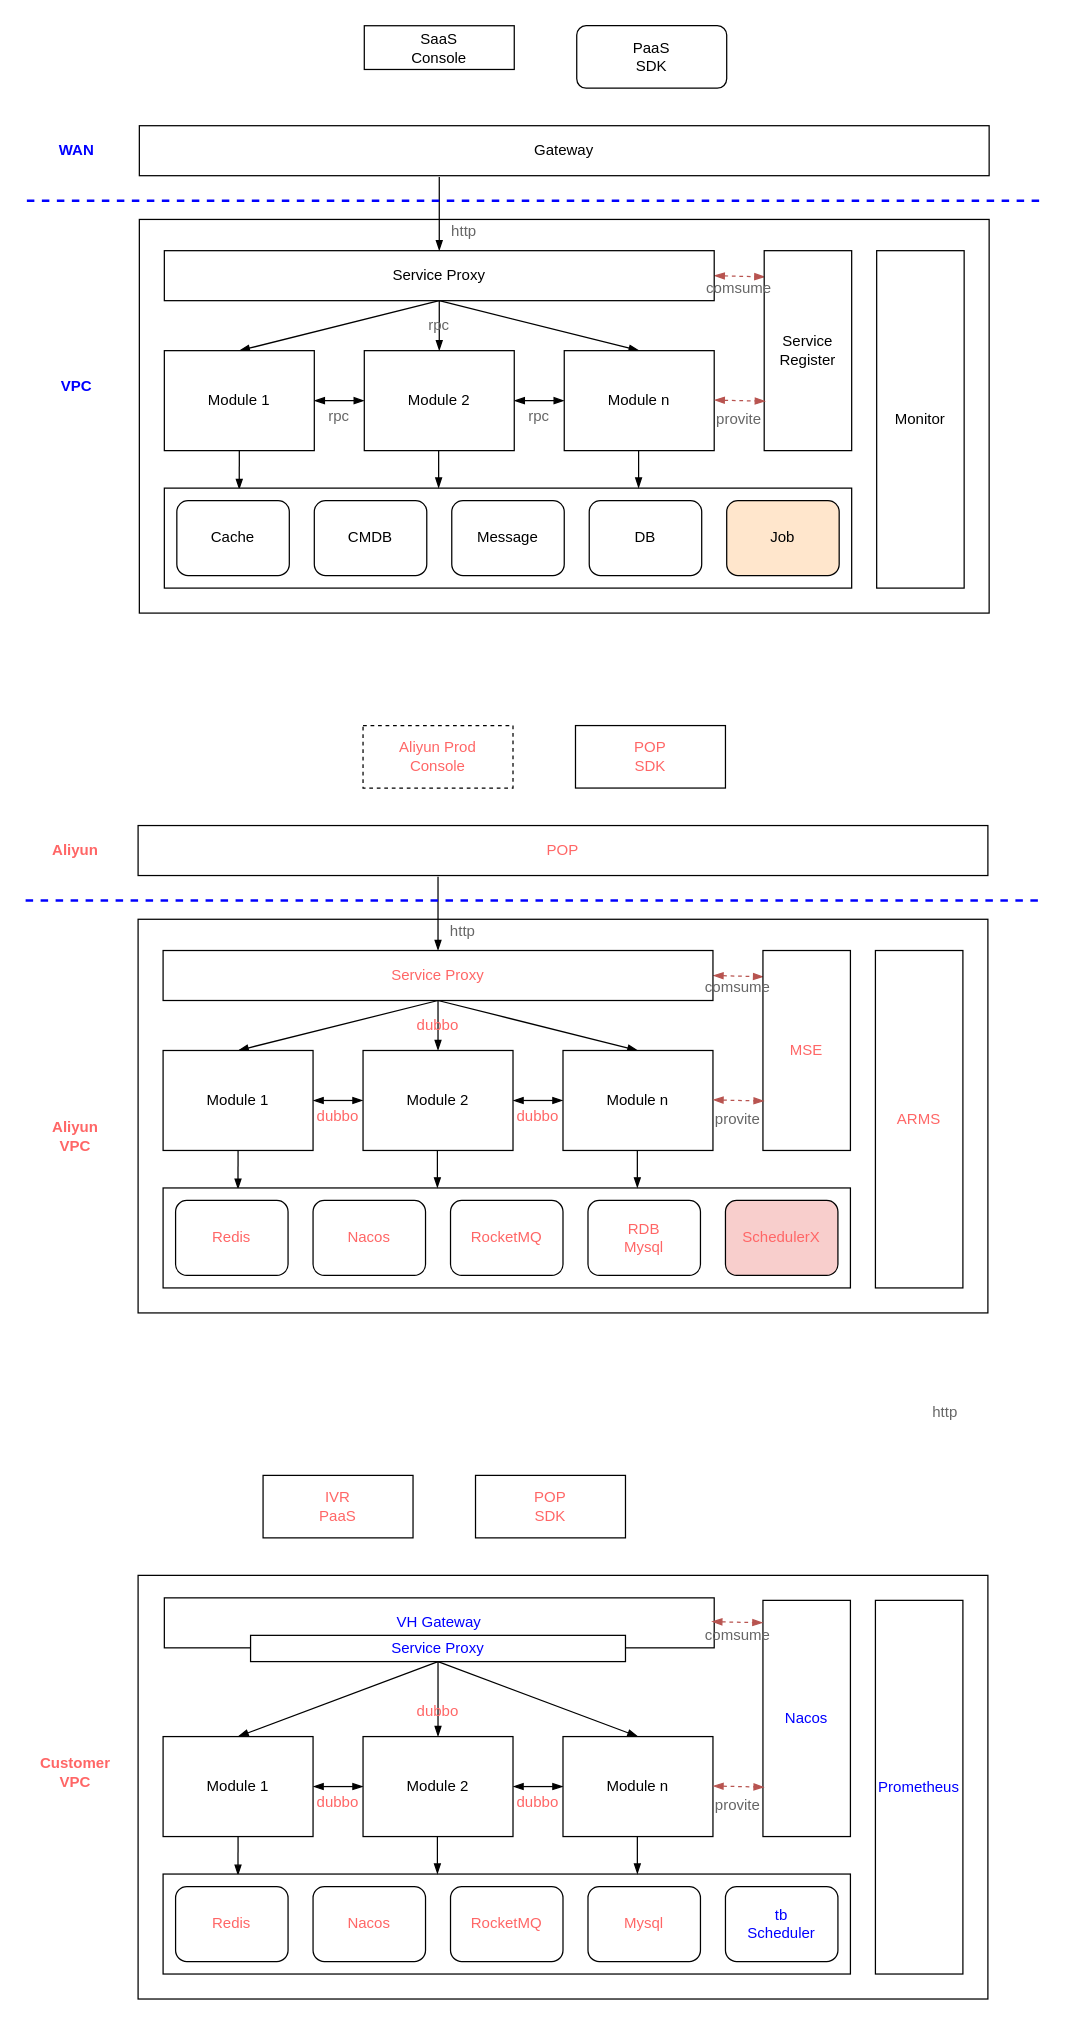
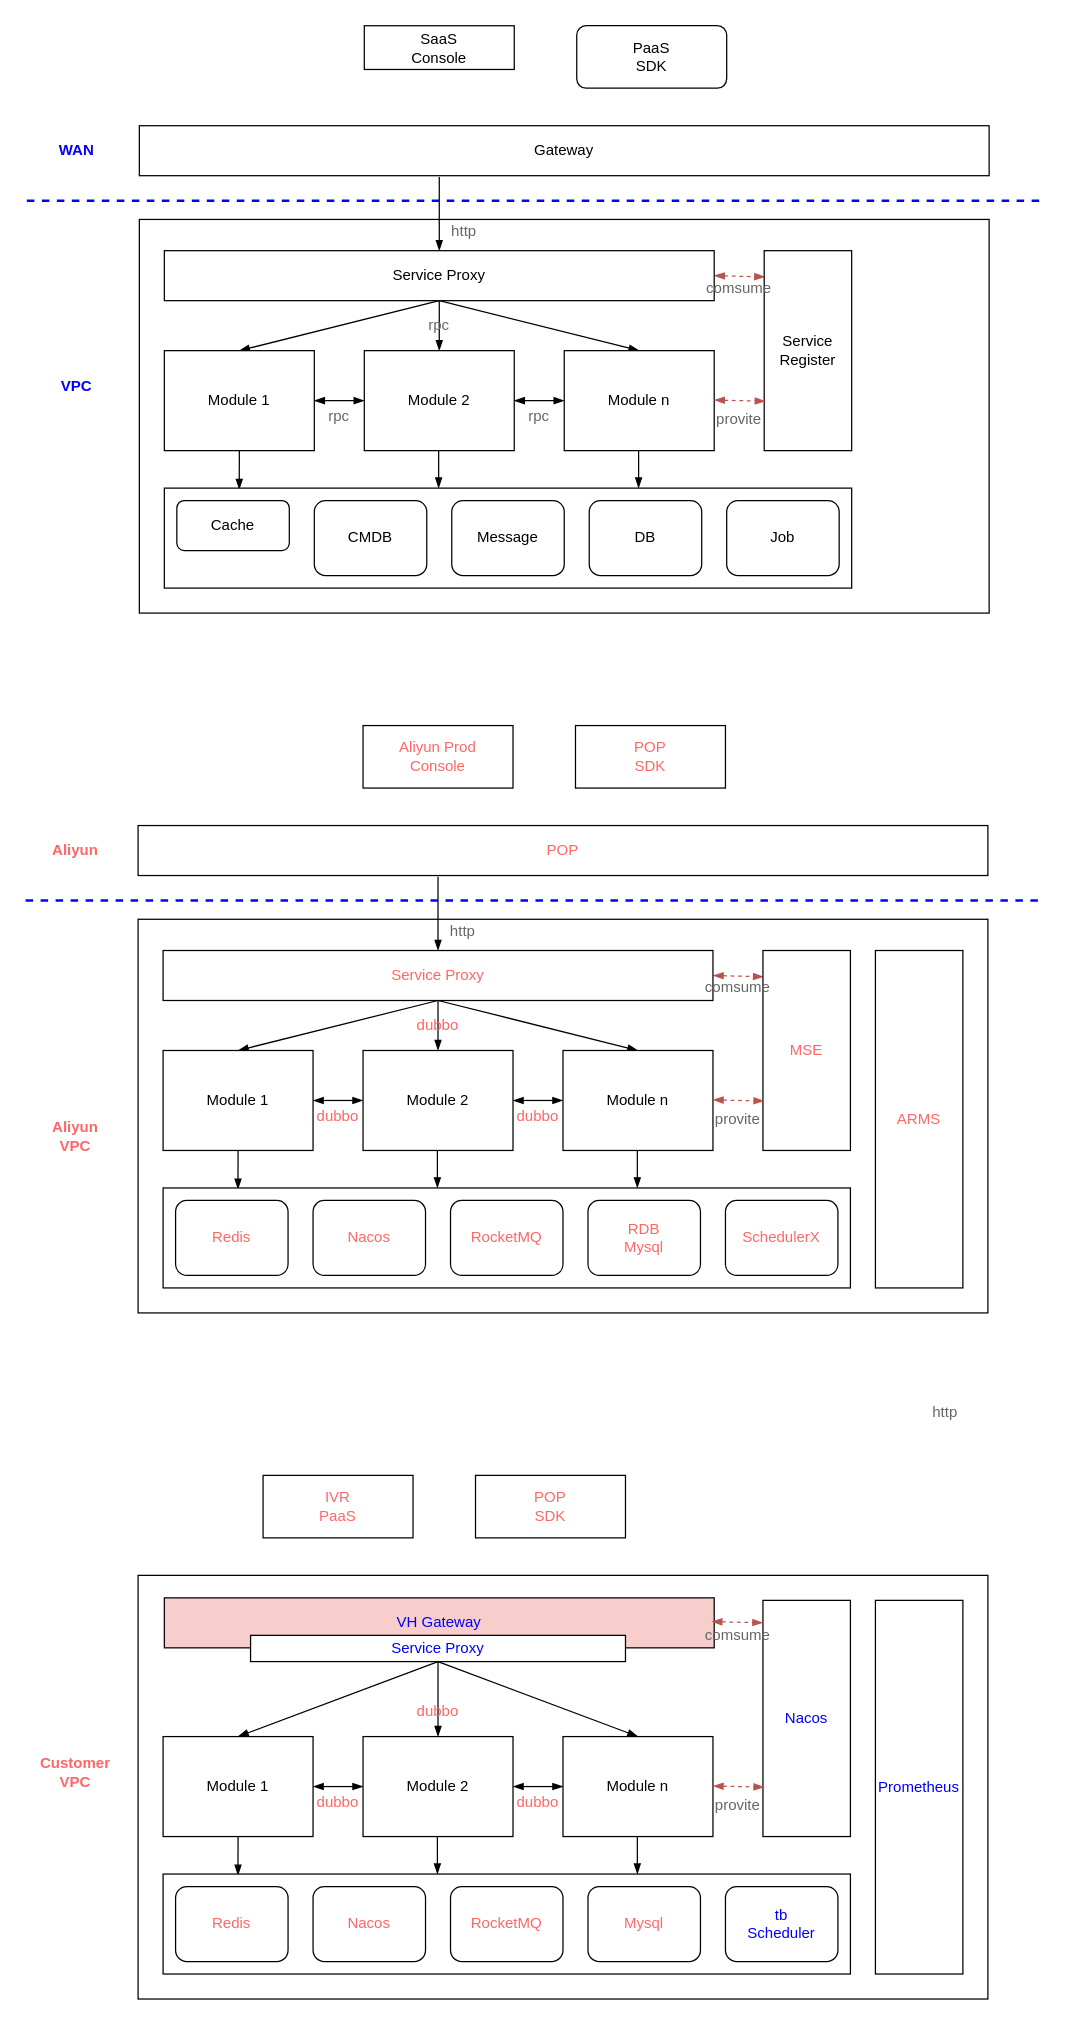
- <mxCell id="26" value="Monitor" style="rounded=0;whiteSpace=wrap;html=1;" parent="1" vertex="1"><mxGeometry x="701" y="200" width="70" height="270" as="geometry" /></mxCell>
- <mxCell id="19" value="Cache" style="rounded=1;whiteSpace=wrap;html=1;" parent="1" vertex="1"><mxGeometry x="141" y="400" width="90" height="60" as="geometry" /></mxCell>
+ <mxCell id="19" value="Cache" style="rounded=1;whiteSpace=wrap;html=1;" parent="1" vertex="1"><mxGeometry x="141" y="400" width="90" height="40" as="geometry" /></mxCell>
- <mxCell id="23" value="Job" style="rounded=1;whiteSpace=wrap;html=1;fillColor=#ffe6cc;" parent="1" vertex="1"><mxGeometry x="581" y="400" width="90" height="60" as="geometry" /></mxCell>
+ <mxCell id="23" value="Job" style="rounded=1;whiteSpace=wrap;html=1;" parent="1" vertex="1"><mxGeometry x="581" y="400" width="90" height="60" as="geometry" /></mxCell>
- <mxCell id="63" value="Aliyun Prod&lt;br&gt;Console" style="rounded=0;whiteSpace=wrap;html=1;fontColor=#FF6666;dashed=1;" parent="1" vertex="1"><mxGeometry x="290" y="580" width="120" height="50" as="geometry" /></mxCell>
+ <mxCell id="63" value="Aliyun Prod&lt;br&gt;Console" style="rounded=0;whiteSpace=wrap;html=1;fontColor=#FF6666;" parent="1" vertex="1"><mxGeometry x="290" y="580" width="120" height="50" as="geometry" /></mxCell>
- <mxCell id="59" value="SchedulerX" style="rounded=1;whiteSpace=wrap;html=1;fontColor=#FF6666;fillColor=#f8cecc;" parent="1" vertex="1"><mxGeometry x="580" y="960" width="90" height="60" as="geometry" /></mxCell>
+ <mxCell id="59" value="SchedulerX" style="rounded=1;whiteSpace=wrap;html=1;fontColor=#FF6666;" parent="1" vertex="1"><mxGeometry x="580" y="960" width="90" height="60" as="geometry" /></mxCell>
- <mxCell id="75" value="&lt;font&gt;VH Gateway&lt;/font&gt;" style="rounded=0;whiteSpace=wrap;html=1;fontColor=#0000FF;" parent="1" vertex="1"><mxGeometry x="131" y="1278" width="440" height="40" as="geometry" /></mxCell>
+ <mxCell id="75" value="&lt;font&gt;VH Gateway&lt;/font&gt;" style="rounded=0;whiteSpace=wrap;html=1;fontColor=#0000FF;fillColor=#f8cecc;" parent="1" vertex="1"><mxGeometry x="131" y="1278" width="440" height="40" as="geometry" /></mxCell>
